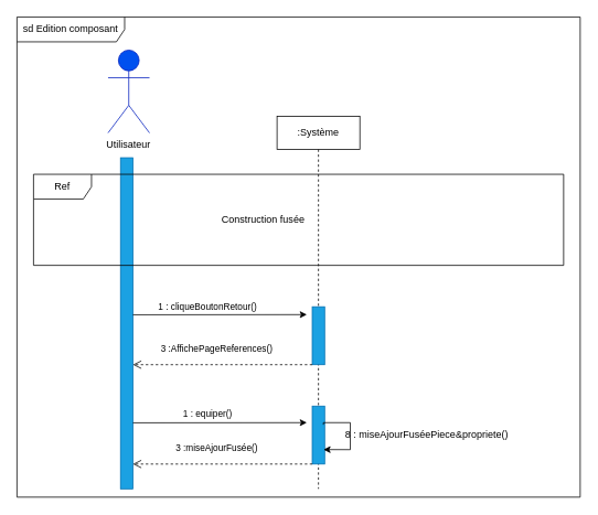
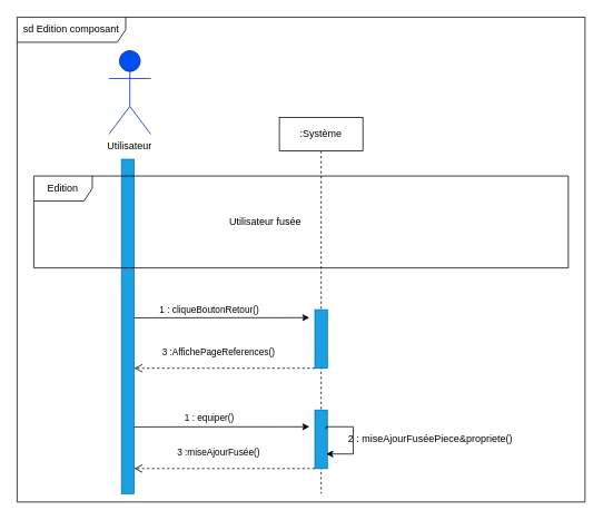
- <mxCell id="10" value="Ref " style="shape=umlFrame;whiteSpace=wrap;html=1;width=70;height=30;fillStyle=auto;sketch=0;shadow=0;" parent="1" vertex="1"><mxGeometry x="40" y="210" width="640" height="110" as="geometry" /></mxCell>
+ <mxCell id="10" value="Edition " style="shape=umlFrame;whiteSpace=wrap;html=1;width=70;height=30;fillStyle=auto;sketch=0;shadow=0;" parent="1" vertex="1"><mxGeometry x="40" y="210" width="640" height="110" as="geometry" /></mxCell>
- <mxCell id="16" value="Construction fusée" style="text;html=1;strokeColor=none;fillColor=none;align=center;verticalAlign=middle;whiteSpace=wrap;overflow=hidden;shadow=0;sketch=0;fillStyle=auto;" parent="1" vertex="1"><mxGeometry x="250" y="255" width="135" height="20" as="geometry" /></mxCell>
+ <mxCell id="16" value="Utilisateur fusée" style="text;html=1;strokeColor=none;fillColor=none;align=center;verticalAlign=middle;whiteSpace=wrap;overflow=hidden;shadow=0;sketch=0;fillStyle=auto;" parent="1" vertex="1"><mxGeometry x="250" y="255" width="135" height="20" as="geometry" /></mxCell>
- <mxCell id="9" value="8 : miseAjourFuséePiece&amp;amp;propriete()" style="text;html=1;strokeColor=none;fillColor=none;align=center;verticalAlign=middle;whiteSpace=wrap;rounded=0;" parent="1" vertex="1"><mxGeometry x="410" y="510" width="210" height="30" as="geometry" /></mxCell>
+ <mxCell id="9" value="2 : miseAjourFuséePiece&amp;amp;propriete()" style="text;html=1;strokeColor=none;fillColor=none;align=center;verticalAlign=middle;whiteSpace=wrap;rounded=0;" parent="1" vertex="1"><mxGeometry x="410" y="510" width="210" height="30" as="geometry" /></mxCell>
